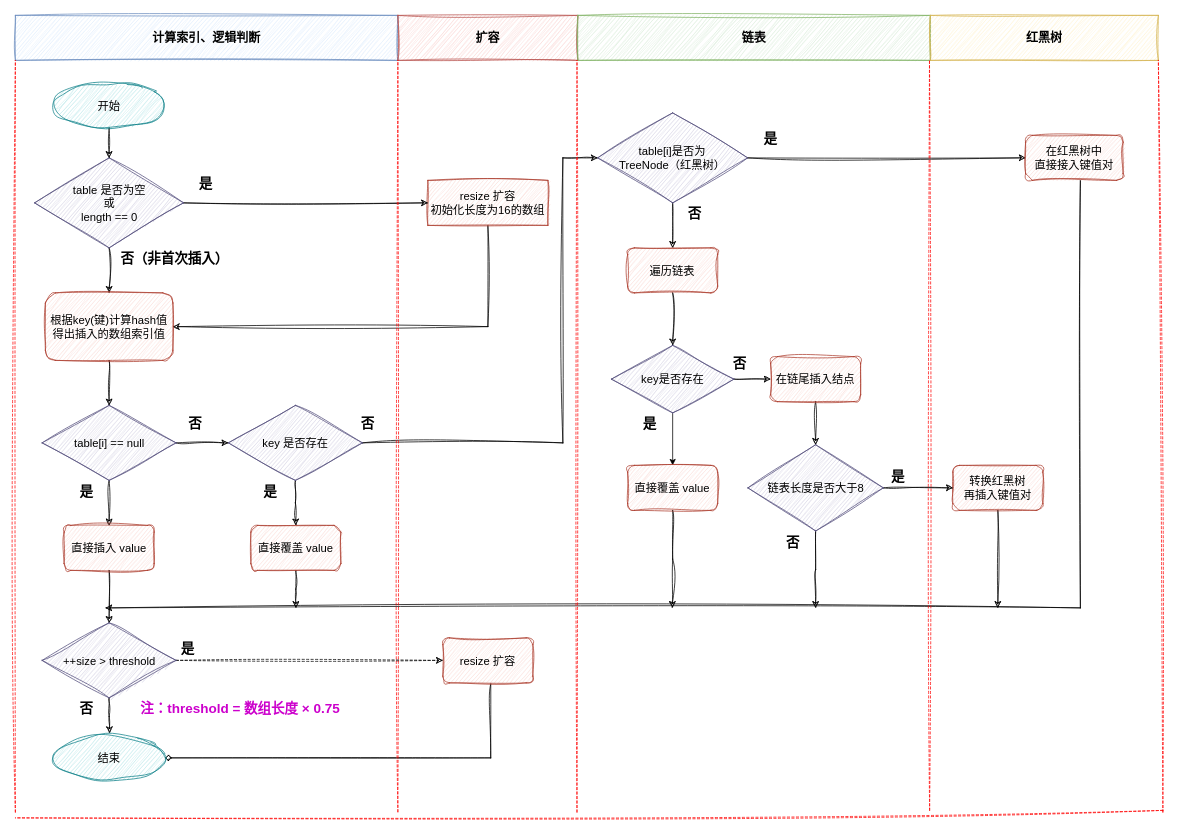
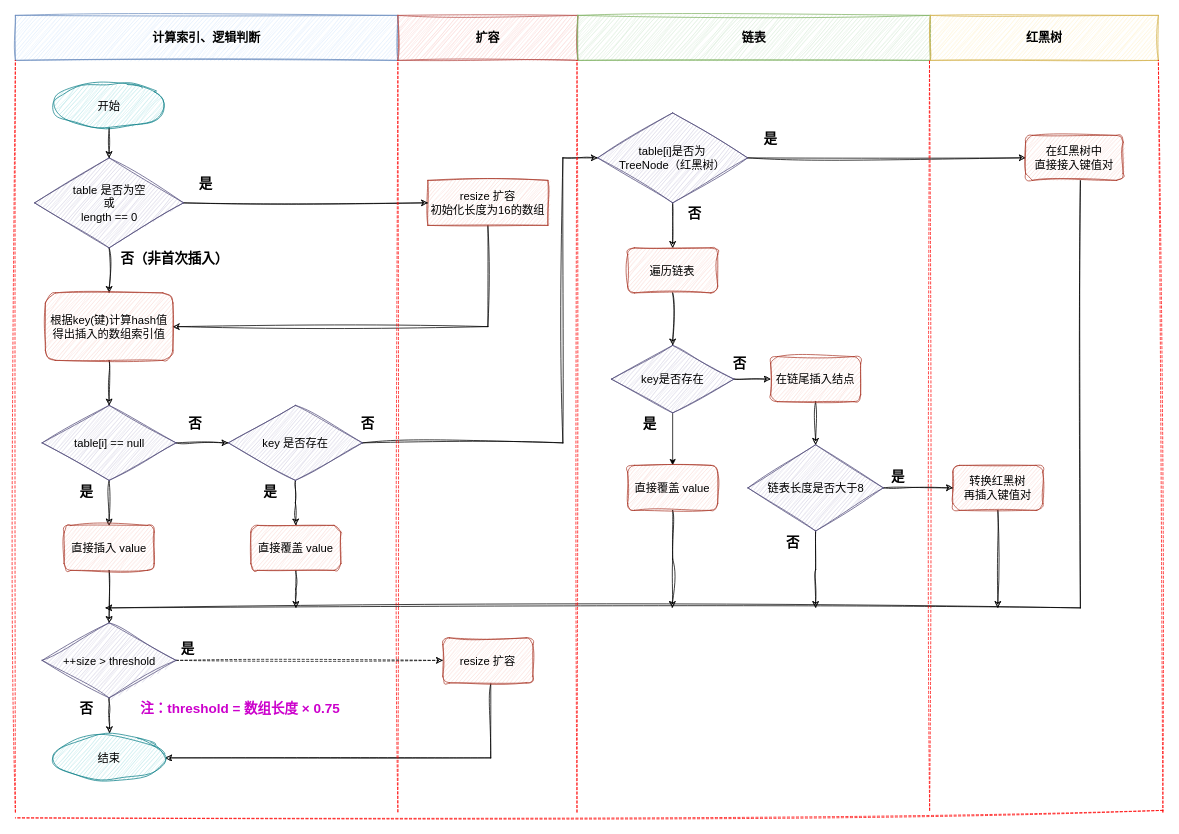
- <mxCell id="44" style="edgeStyle=orthogonalEdgeStyle;rounded=0;orthogonalLoop=1;jettySize=auto;html=1;entryX=1;entryY=0.5;entryDx=0;entryDy=0;exitX=0.532;exitY=1.024;exitDx=0;exitDy=0;exitPerimeter=0;sketch=1;curveFitting=1;jiggle=2;endArrow=diamond;" edge="1" parent="1" source="45" target="49"><mxGeometry relative="1" as="geometry"><mxPoint x="550" y="1020" as="targetPoint" /><Array as="points"><mxPoint x="654" y="1010" /></Array></mxGeometry></mxCell>
+ <mxCell id="44" style="edgeStyle=orthogonalEdgeStyle;rounded=0;orthogonalLoop=1;jettySize=auto;html=1;entryX=1;entryY=0.5;entryDx=0;entryDy=0;exitX=0.532;exitY=1.024;exitDx=0;exitDy=0;exitPerimeter=0;sketch=1;curveFitting=1;jiggle=2;" edge="1" parent="1" source="45" target="49"><mxGeometry relative="1" as="geometry"><mxPoint x="550" y="1020" as="targetPoint" /><Array as="points"><mxPoint x="654" y="1010" /></Array></mxGeometry></mxCell>
